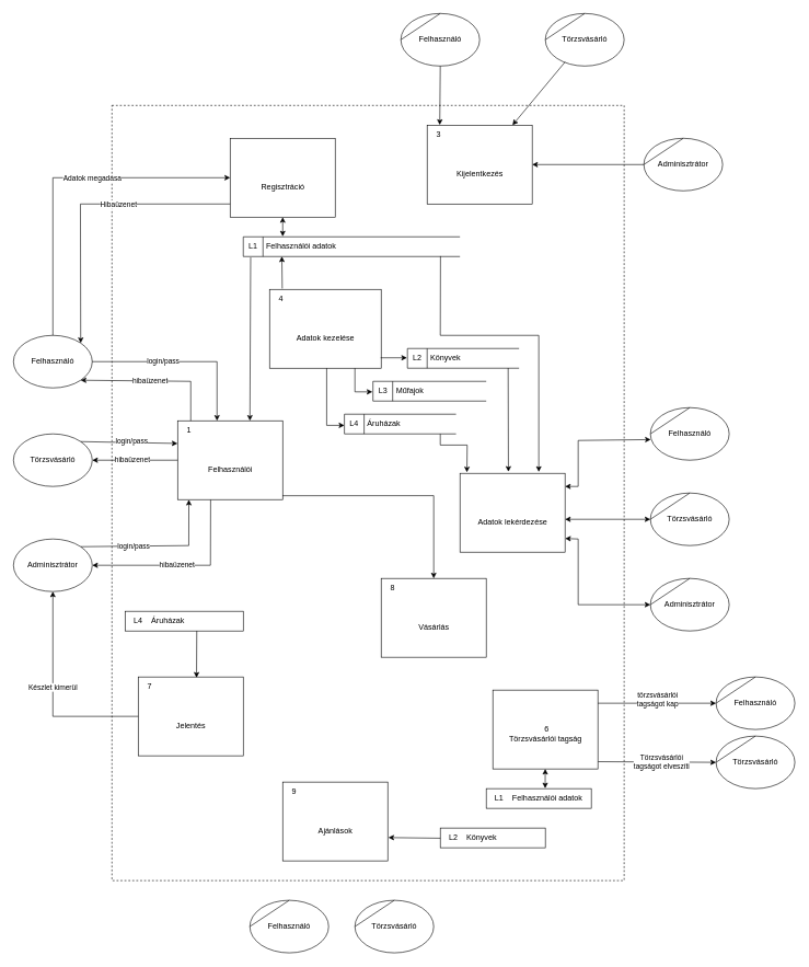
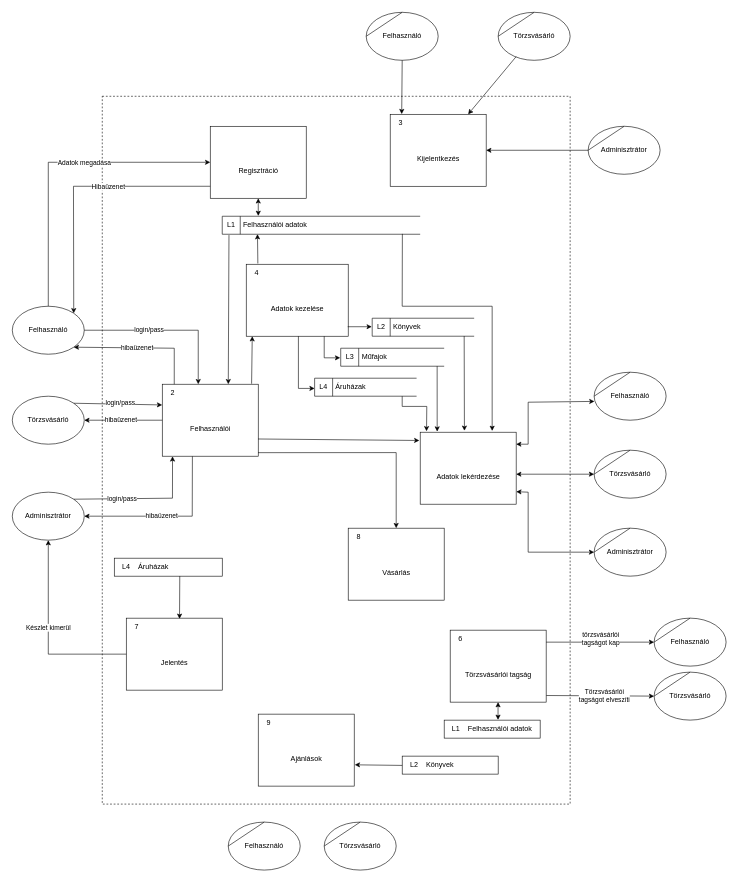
+ <mxCell id="70" value="" style="endArrow=classic;html=1;rounded=0;exitX=0.931;exitY=-0.007;exitDx=0;exitDy=0;exitPerimeter=0;entryX=0.059;entryY=1;entryDx=0;entryDy=0;entryPerimeter=0;" edge="1" parent="1" source="46" target="17"><mxGeometry width="50" height="50" relative="1" as="geometry"><mxPoint x="430" y="670" as="sourcePoint" /><mxPoint x="490" y="650" as="targetPoint" /><Array as="points" /></mxGeometry></mxCell>
- <mxCell id="47" value="1" style="text;html=1;strokeColor=none;fillColor=none;align=center;verticalAlign=middle;whiteSpace=wrap;rounded=0;movable=0;resizable=0;rotatable=0;cloneable=0;deletable=0;connectable=0;allowArrows=0;pointerEvents=1;" parent="46" vertex="1"><mxGeometry width="35" height="30" as="geometry" /></mxCell>
+ <mxCell id="47" value="2" style="text;html=1;strokeColor=none;fillColor=none;align=center;verticalAlign=middle;whiteSpace=wrap;rounded=0;movable=0;resizable=0;rotatable=0;cloneable=0;deletable=0;connectable=0;allowArrows=0;pointerEvents=1;" parent="46" vertex="1"><mxGeometry width="35" height="30" as="geometry" /></mxCell>
+ <mxCell id="24" value="" style="endArrow=classic;html=1;rounded=0;verticalAlign=bottom;exitX=0.932;exitY=0.996;exitDx=0;exitDy=0;exitPerimeter=0;entryX=0.177;entryY=-0.009;entryDx=0;entryDy=0;entryPerimeter=0;" edge="1" parent="2" source="8" target="14"><mxGeometry width="50" height="50" relative="1" as="geometry"><mxPoint x="400" y="490" as="sourcePoint" /><mxPoint x="520" y="490" as="targetPoint" /></mxGeometry></mxCell>
+ <mxCell id="71" value="" style="endArrow=classic;html=1;rounded=0;verticalAlign=bottom;exitX=0.998;exitY=0.761;exitDx=0;exitDy=0;exitPerimeter=0;entryX=-0.009;entryY=0.115;entryDx=0;entryDy=0;entryPerimeter=0;" edge="1" parent="1" source="46" target="14"><mxGeometry width="50" height="50" relative="1" as="geometry"><mxPoint x="380" y="790" as="sourcePoint" /><mxPoint x="550" y="740" as="targetPoint" /></mxGeometry></mxCell>
- <mxCell id="39" value="6" style="text;html=1;strokeColor=none;fillColor=none;align=center;verticalAlign=middle;whiteSpace=wrap;rounded=0;movable=0;resizable=0;rotatable=0;cloneable=0;deletable=0;connectable=0;allowArrows=0;pointerEvents=1;" vertex="1" parent="38"><mxGeometry x="65" y="45" width="35" height="30" as="geometry" /></mxCell>
+ <mxCell id="39" value="6" style="text;html=1;strokeColor=none;fillColor=none;align=center;verticalAlign=middle;whiteSpace=wrap;rounded=0;movable=0;resizable=0;rotatable=0;cloneable=0;deletable=0;connectable=0;allowArrows=0;pointerEvents=1;" vertex="1" parent="38"><mxGeometry width="35" height="30" as="geometry" /></mxCell>
